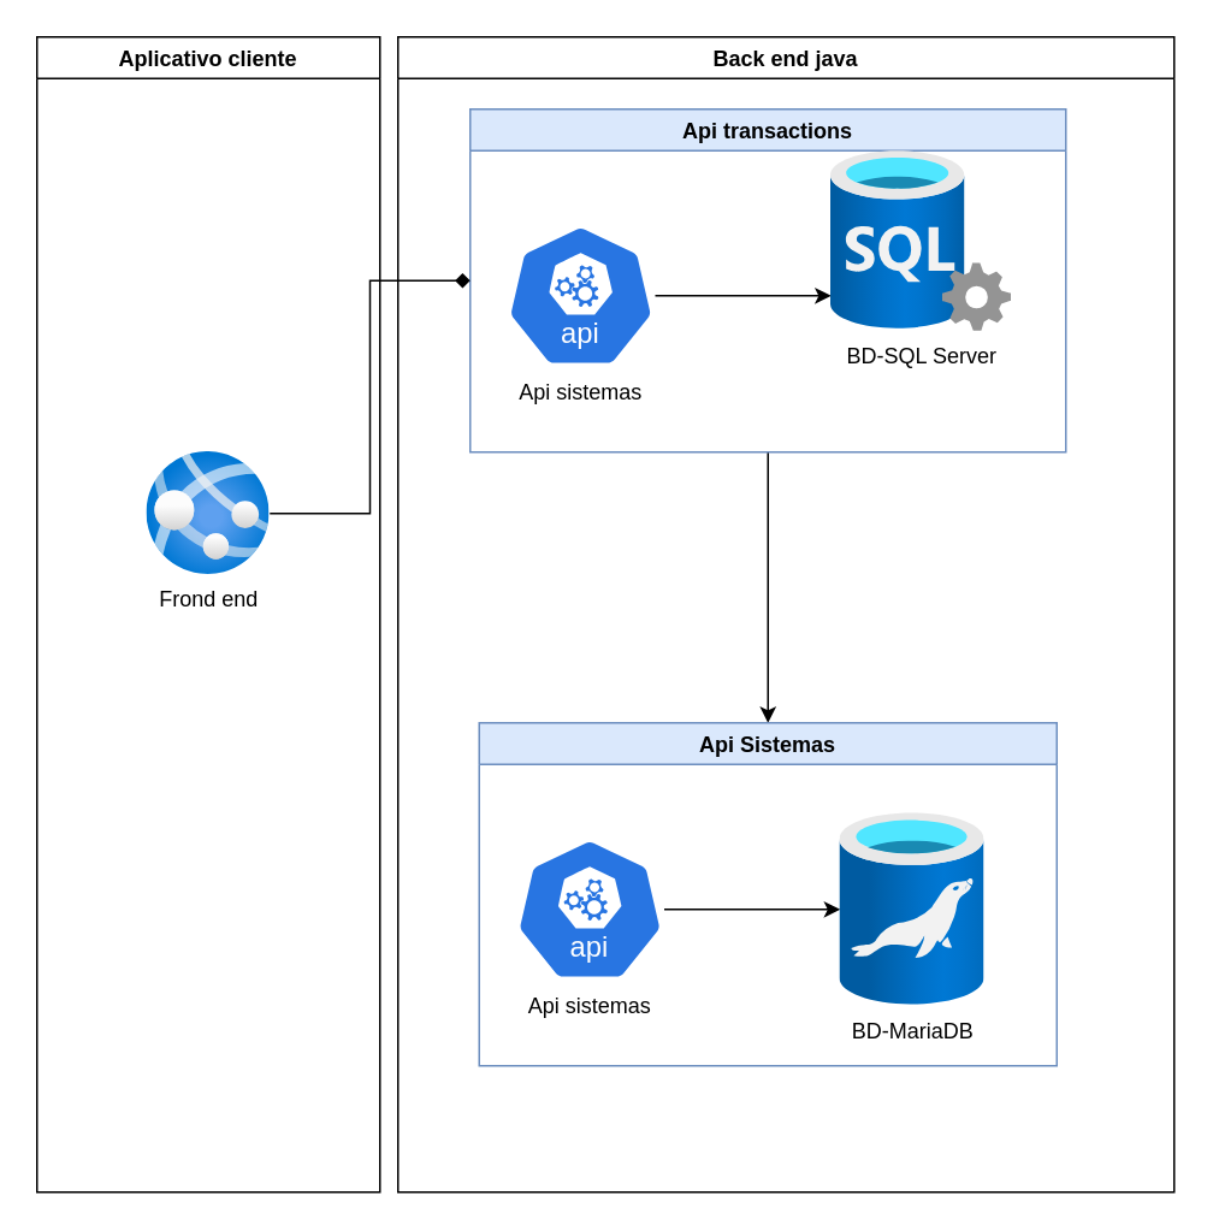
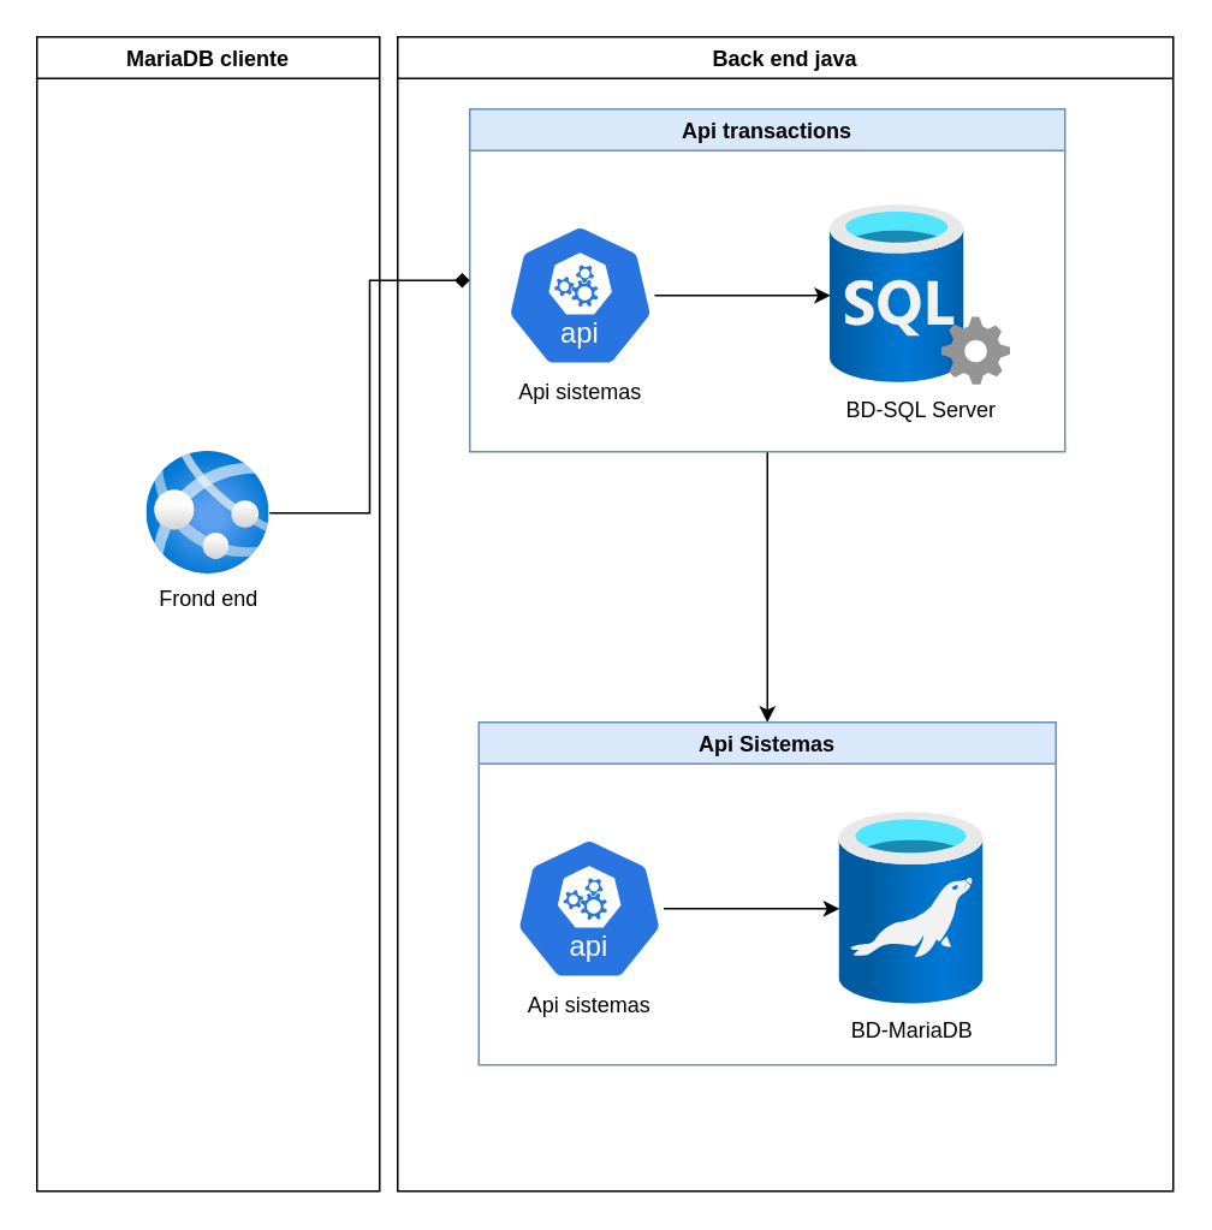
- <mxCell id="2" value="Aplicativo cliente" style="swimlane;" vertex="1" parent="1"><mxGeometry x="20" y="20" width="190" height="640" as="geometry" /></mxCell>
+ <mxCell id="2" value="MariaDB cliente" style="swimlane;" vertex="1" parent="1"><mxGeometry x="20" y="20" width="190" height="640" as="geometry" /></mxCell>
- <mxCell id="9" value="BD-SQL Server" style="image;aspect=fixed;html=1;points=[];align=center;fontSize=12;image=img/lib/azure2/databases/SQL_Server.svg;" vertex="1" parent="6"><mxGeometry x="200" y="23.34" width="100" height="100" as="geometry" /></mxCell>
+ <mxCell id="9" value="BD-SQL Server" style="image;aspect=fixed;html=1;points=[];align=center;fontSize=12;image=img/lib/azure2/databases/SQL_Server.svg;" vertex="1" parent="6"><mxGeometry x="200" y="53.34" width="100" height="100" as="geometry" /></mxCell>
